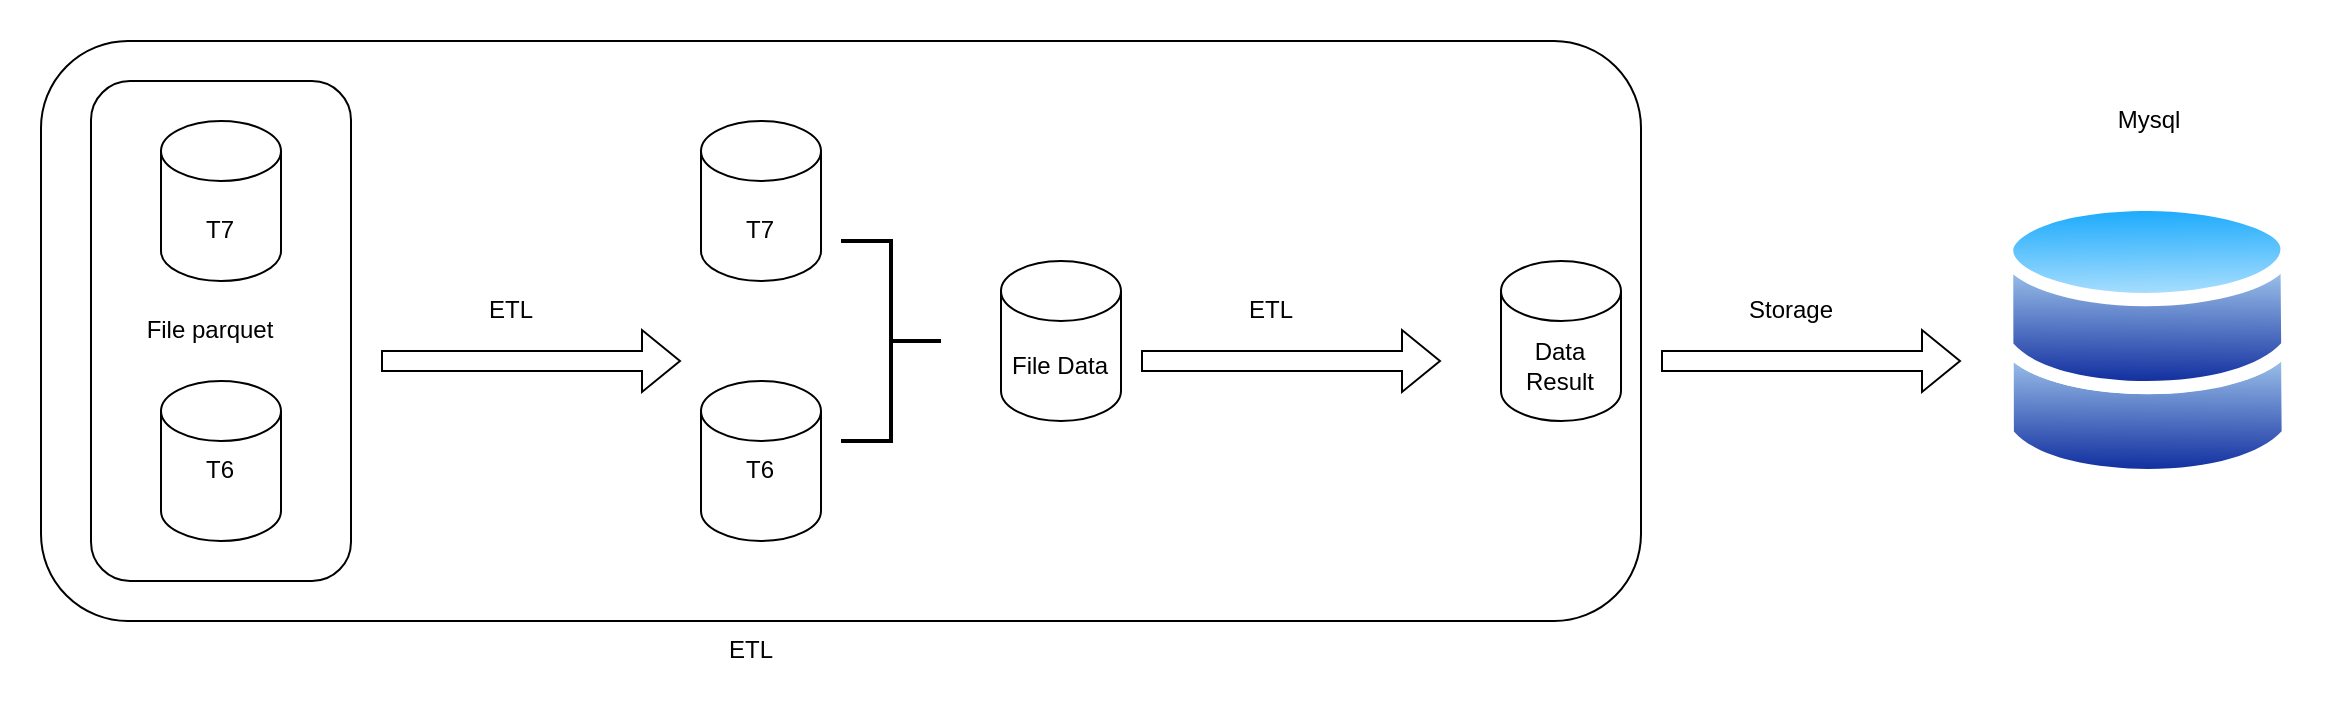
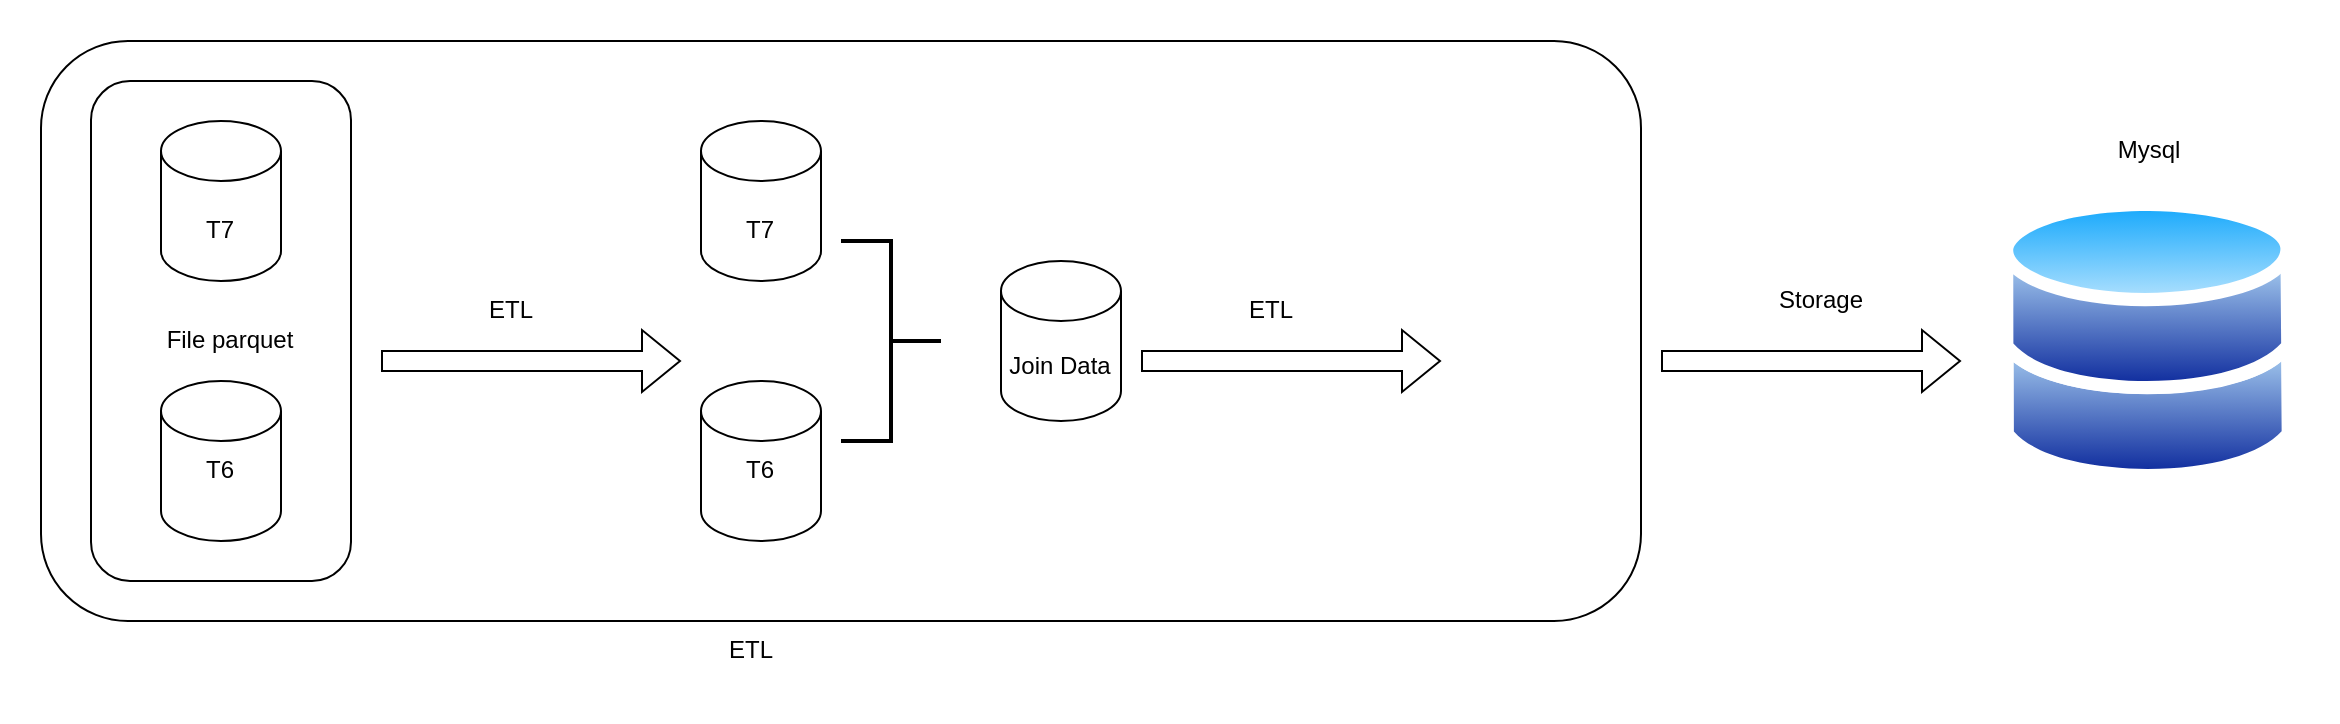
- <mxCell id="19" value="Mysql" style="text;html=1;align=center;verticalAlign=middle;resizable=0;points=[];autosize=1;strokeColor=none;fillColor=none;" vertex="1" parent="1"><mxGeometry x="1048.72" y="45" width="50" height="30" as="geometry" /></mxCell>
+ <mxCell id="19" value="Mysql" style="text;html=1;align=center;verticalAlign=middle;resizable=0;points=[];autosize=1;strokeColor=none;fillColor=none;" vertex="1" parent="1"><mxGeometry x="1048.72" y="60" width="50" height="30" as="geometry" /></mxCell>
- <mxCell id="20" value="Storage" style="text;html=1;align=center;verticalAlign=middle;resizable=0;points=[];autosize=1;strokeColor=none;fillColor=none;" vertex="1" parent="1"><mxGeometry x="860" y="140" width="70" height="30" as="geometry" /></mxCell>
+ <mxCell id="20" value="Storage" style="text;html=1;align=center;verticalAlign=middle;resizable=0;points=[];autosize=1;strokeColor=none;fillColor=none;" vertex="1" parent="1"><mxGeometry x="875" y="135" width="70" height="30" as="geometry" /></mxCell>
- <mxCell id="24" value="File parquet" style="text;html=1;align=center;verticalAlign=middle;whiteSpace=wrap;rounded=0;" vertex="1" parent="1"><mxGeometry x="60" y="150" width="90" height="30" as="geometry" /></mxCell>
+ <mxCell id="24" value="File parquet" style="text;html=1;align=center;verticalAlign=middle;whiteSpace=wrap;rounded=0;" vertex="1" parent="1"><mxGeometry x="70" y="155" width="90" height="30" as="geometry" /></mxCell>
- <mxCell id="16" value="Data Result" style="shape=cylinder3;whiteSpace=wrap;html=1;boundedLbl=1;backgroundOutline=1;size=15;" vertex="1" parent="1"><mxGeometry x="750" y="130" width="60" height="80" as="geometry" /></mxCell>
- <mxCell id="13" value="File Data" style="shape=cylinder3;whiteSpace=wrap;html=1;boundedLbl=1;backgroundOutline=1;size=15;" vertex="1" parent="1"><mxGeometry x="500" y="130" width="60" height="80" as="geometry" /></mxCell>
+ <mxCell id="13" value="Join Data" style="shape=cylinder3;whiteSpace=wrap;html=1;boundedLbl=1;backgroundOutline=1;size=15;" vertex="1" parent="1"><mxGeometry x="500" y="130" width="60" height="80" as="geometry" /></mxCell>
